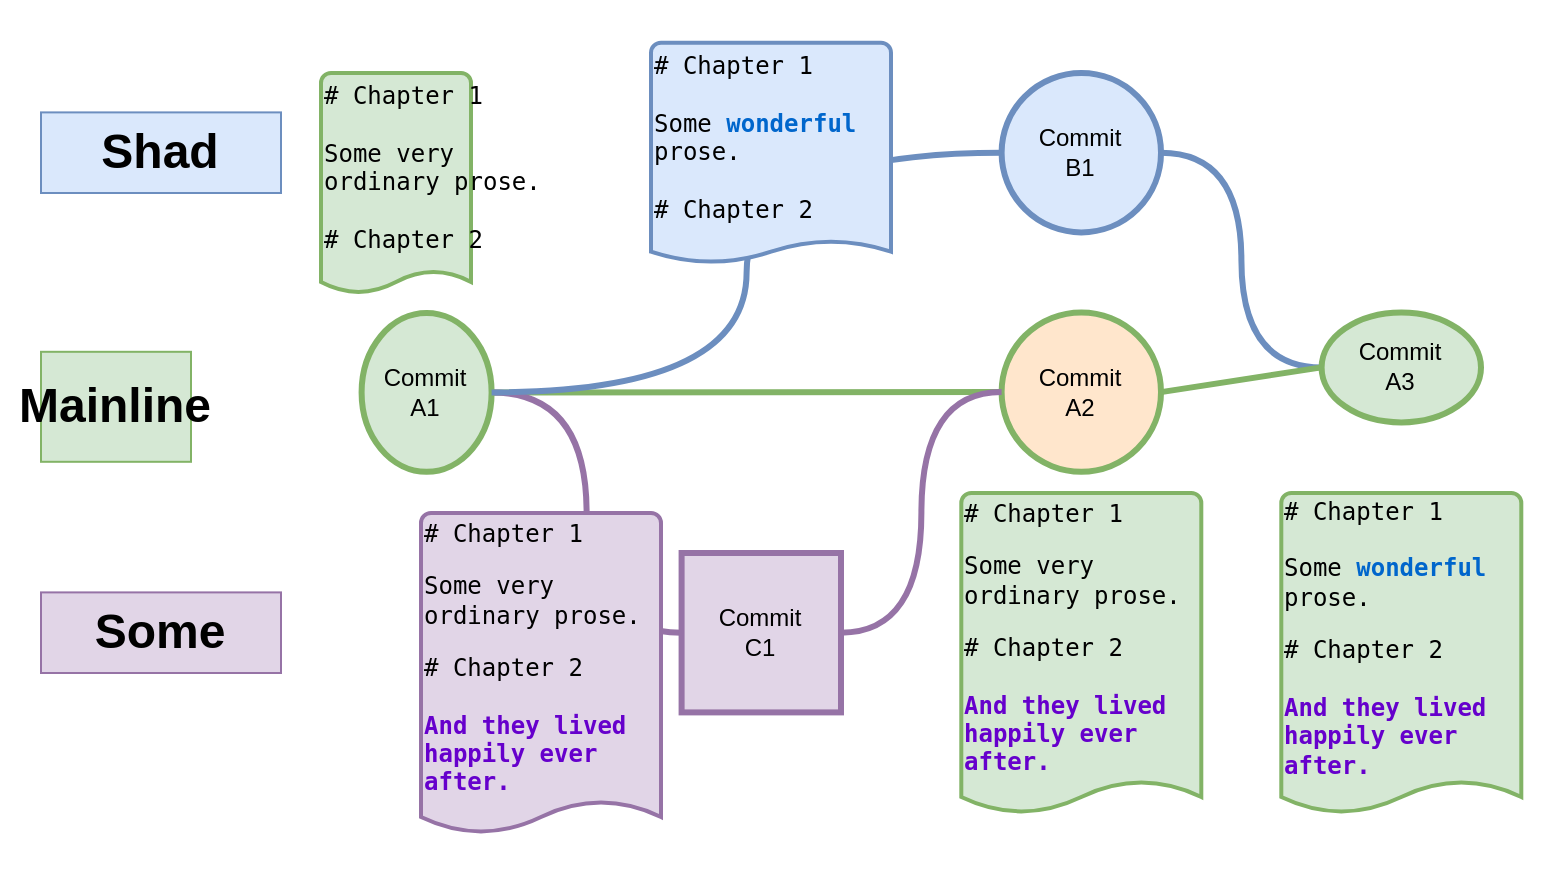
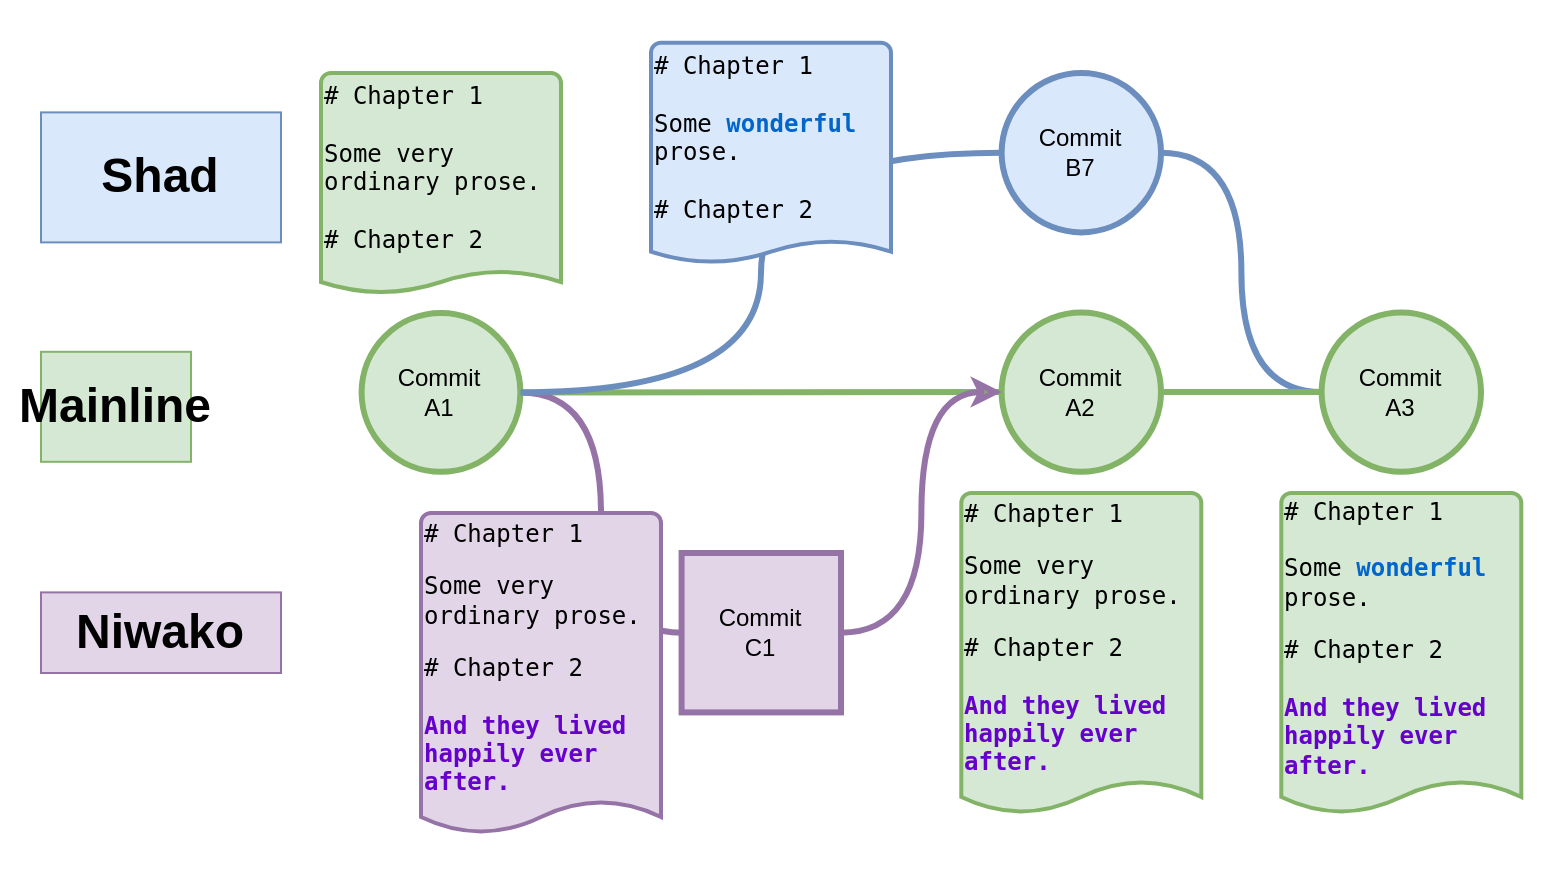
- <mxCell id="19" value="&lt;h1&gt;Shad&lt;/h1&gt;" style="text;html=1;strokeColor=#6c8ebf;fillColor=#dae8fc;align=center;verticalAlign=middle;whiteSpace=wrap;rounded=0;" parent="1" vertex="1"><mxGeometry x="20" y="55.7" width="120" height="40.3" as="geometry" /></mxCell>
+ <mxCell id="19" value="&lt;h1&gt;Shad&lt;/h1&gt;" style="text;html=1;strokeColor=#6c8ebf;fillColor=#dae8fc;align=center;verticalAlign=middle;whiteSpace=wrap;rounded=0;" parent="1" vertex="1"><mxGeometry x="20" y="55.7" width="120" height="65" as="geometry" /></mxCell>
- <mxCell id="5" value="Commit&lt;br&gt;B1" style="ellipse;whiteSpace=wrap;html=1;aspect=fixed;strokeWidth=3;fillColor=#dae8fc;strokeColor=#6c8ebf;" parent="1" vertex="1"><mxGeometry x="500.3" y="36" width="79.7" height="79.7" as="geometry" /></mxCell>
+ <mxCell id="5" value="Commit&lt;br&gt;B7" style="ellipse;whiteSpace=wrap;html=1;aspect=fixed;strokeWidth=3;fillColor=#dae8fc;strokeColor=#6c8ebf;" parent="1" vertex="1"><mxGeometry x="500.3" y="36" width="79.7" height="79.7" as="geometry" /></mxCell>
- <mxCell id="13" value="&lt;p style=&quot;line-height: 40%&quot;&gt;&lt;/p&gt;&lt;pre&gt;#&amp;nbsp;Chapter 1&lt;br&gt;&lt;br&gt;Some very&lt;br&gt;ordinary prose.&lt;br&gt;&lt;br&gt;# Chapter 2&lt;br&gt;&lt;br&gt;&lt;/pre&gt;&lt;p&gt;&lt;/p&gt;" style="strokeWidth=2;html=1;shape=mxgraph.flowchart.document2;whiteSpace=wrap;size=0.1;align=left;labelPadding=0;fillColor=#d5e8d4;strokeColor=#82b366;" parent="1" vertex="1"><mxGeometry x="160" y="36" width="75" height="110" as="geometry" /></mxCell>
+ <mxCell id="13" value="&lt;p style=&quot;line-height: 40%&quot;&gt;&lt;/p&gt;&lt;pre&gt;#&amp;nbsp;Chapter 1&lt;br&gt;&lt;br&gt;Some very&lt;br&gt;ordinary prose.&lt;br&gt;&lt;br&gt;# Chapter 2&lt;br&gt;&lt;br&gt;&lt;/pre&gt;&lt;p&gt;&lt;/p&gt;" style="strokeWidth=2;html=1;shape=mxgraph.flowchart.document2;whiteSpace=wrap;size=0.1;align=left;labelPadding=0;fillColor=#d5e8d4;strokeColor=#82b366;" parent="1" vertex="1"><mxGeometry x="160" y="36" width="120" height="110" as="geometry" /></mxCell>
- <mxCell id="9" value="Commit&lt;br&gt;A3" style="ellipse;whiteSpace=wrap;html=1;aspect=fixed;strokeWidth=3;fillColor=#d5e8d4;strokeColor=#82b366;" parent="1" vertex="1"><mxGeometry x="660.3" y="155.7" width="79.7" height="55" as="geometry" /></mxCell>
+ <mxCell id="9" value="Commit&lt;br&gt;A3" style="ellipse;whiteSpace=wrap;html=1;aspect=fixed;strokeWidth=3;fillColor=#d5e8d4;strokeColor=#82b366;" parent="1" vertex="1"><mxGeometry x="660.3" y="155.7" width="79.7" height="79.7" as="geometry" /></mxCell>
- <mxCell id="4" value="Commit&lt;br&gt;A1" style="ellipse;whiteSpace=wrap;html=1;aspect=fixed;strokeWidth=3;fillColor=#d5e8d4;strokeColor=#82b366;" parent="1" vertex="1"><mxGeometry x="180.3" y="156" width="65" height="79.4" as="geometry" /></mxCell>
+ <mxCell id="4" value="Commit&lt;br&gt;A1" style="ellipse;whiteSpace=wrap;html=1;aspect=fixed;strokeWidth=3;fillColor=#d5e8d4;strokeColor=#82b366;" parent="1" vertex="1"><mxGeometry x="180.3" y="156" width="79.4" height="79.4" as="geometry" /></mxCell>
- <mxCell id="8" value="Commit&lt;br&gt;A2" style="ellipse;whiteSpace=wrap;html=1;aspect=fixed;strokeWidth=3;fillColor=#ffe6cc;strokeColor=#82b366;" parent="1" vertex="1"><mxGeometry x="500.3" y="155.7" width="79.7" height="79.7" as="geometry" /></mxCell>
+ <mxCell id="8" value="Commit&lt;br&gt;A2" style="ellipse;whiteSpace=wrap;html=1;aspect=fixed;strokeWidth=3;fillColor=#d5e8d4;strokeColor=#82b366;" parent="1" vertex="1"><mxGeometry x="500.3" y="155.7" width="79.7" height="79.7" as="geometry" /></mxCell>
- <mxCell id="11" style="edgeStyle=orthogonalEdgeStyle;curved=1;rounded=0;orthogonalLoop=1;jettySize=auto;html=1;exitX=1;exitY=0.5;exitDx=0;exitDy=0;entryX=0;entryY=0.5;entryDx=0;entryDy=0;endArrow=none;endFill=0;strokeWidth=3;fillColor=#e1d5e7;strokeColor=#9673a6;" parent="1" source="12" target="8" edge="1"><mxGeometry relative="1" as="geometry" /></mxCell>
+ <mxCell id="11" style="edgeStyle=orthogonalEdgeStyle;curved=1;rounded=0;orthogonalLoop=1;jettySize=auto;html=1;exitX=1;exitY=0.5;exitDx=0;exitDy=0;entryX=0;entryY=0.5;entryDx=0;entryDy=0;endArrow=classic;endFill=0;strokeWidth=3;fillColor=#e1d5e7;strokeColor=#9673a6;" parent="1" source="12" target="8" edge="1"><mxGeometry relative="1" as="geometry" /></mxCell>
- <mxCell id="20" value="&lt;h1&gt;Some&lt;/h1&gt;" style="text;html=1;strokeColor=#9673a6;fillColor=#e1d5e7;align=center;verticalAlign=middle;whiteSpace=wrap;rounded=0;" parent="1" vertex="1"><mxGeometry x="20" y="295.7" width="120" height="40.3" as="geometry" /></mxCell>
+ <mxCell id="20" value="&lt;h1&gt;Niwako&lt;/h1&gt;" style="text;html=1;strokeColor=#9673a6;fillColor=#e1d5e7;align=center;verticalAlign=middle;whiteSpace=wrap;rounded=0;" parent="1" vertex="1"><mxGeometry x="20" y="295.7" width="120" height="40.3" as="geometry" /></mxCell>
